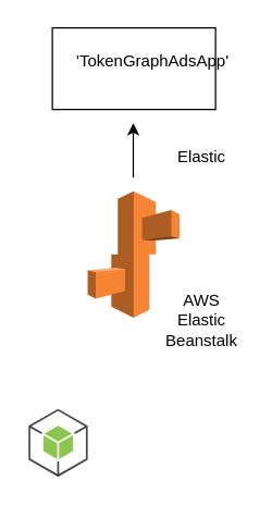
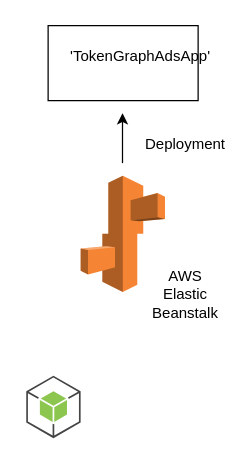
- <mxCell id="5" value="Elastic" style="text;html=1;align=center;verticalAlign=middle;whiteSpace=wrap;rounded=0;" vertex="1" parent="1"><mxGeometry x="118" y="100" width="60" height="30" as="geometry" /></mxCell>
+ <mxCell id="5" value="Deployment" style="text;html=1;align=center;verticalAlign=middle;whiteSpace=wrap;rounded=0;" vertex="1" parent="1"><mxGeometry x="118" y="100" width="60" height="30" as="geometry" /></mxCell>
